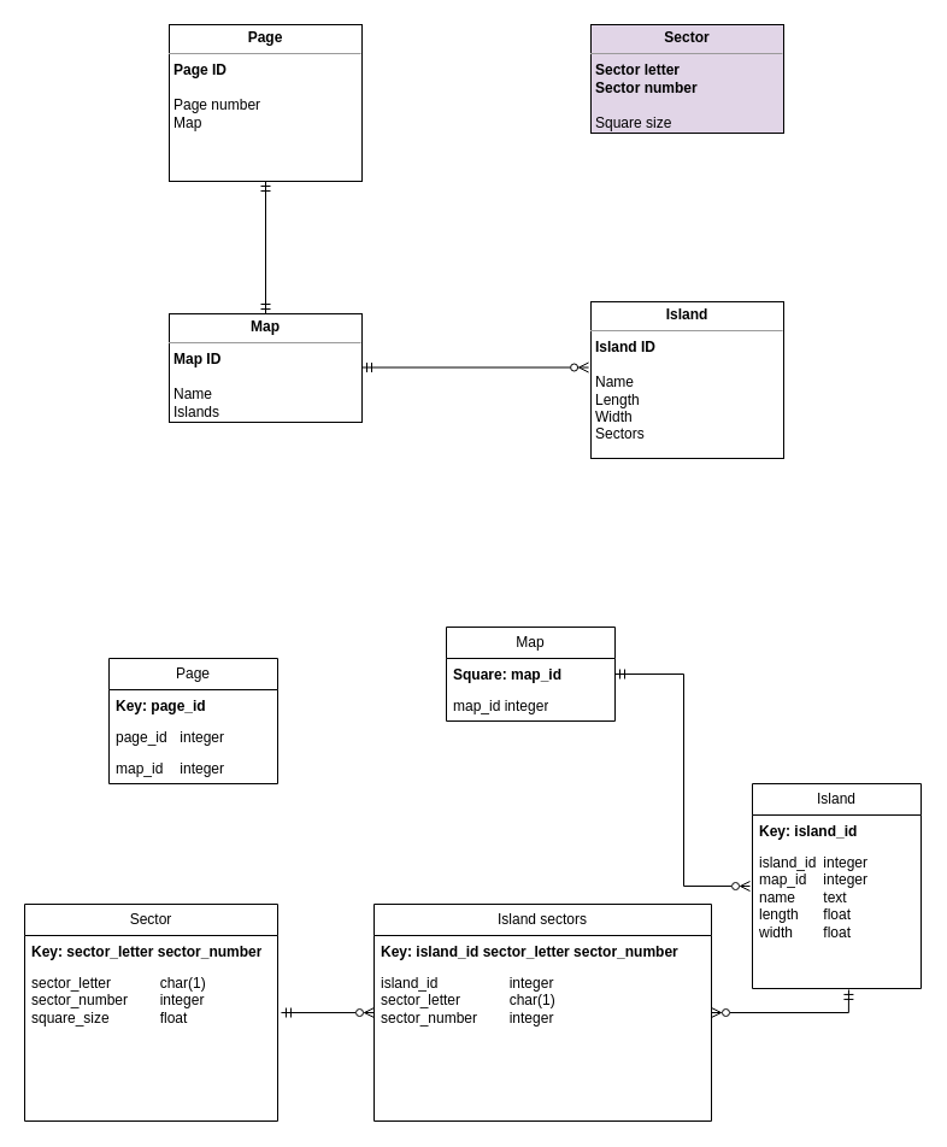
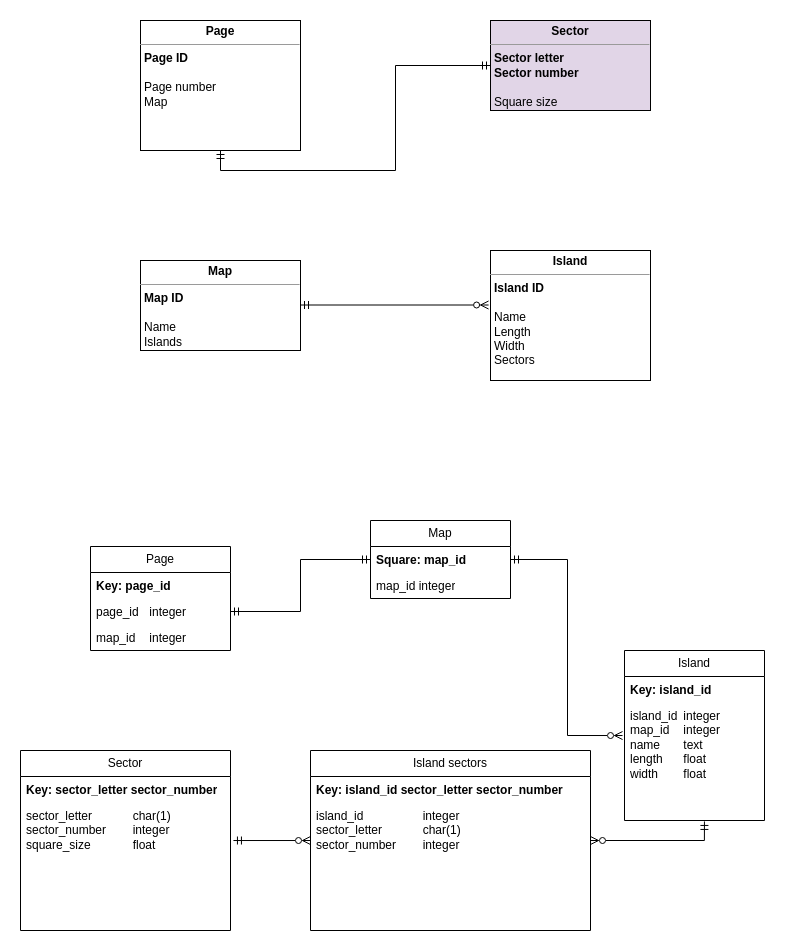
- <mxCell id="2" style="edgeStyle=orthogonalEdgeStyle;rounded=0;orthogonalLoop=1;jettySize=auto;html=1;exitX=0.5;exitY=1;exitDx=0;exitDy=0;entryX=0.5;entryY=0;entryDx=0;entryDy=0;endArrow=ERmandOne;endFill=0;startArrow=ERmandOne;startFill=0;" parent="1" source="3" target="4" edge="1"><mxGeometry relative="1" as="geometry" /></mxCell>
+ <mxCell id="2" style="edgeStyle=orthogonalEdgeStyle;rounded=0;orthogonalLoop=1;jettySize=auto;html=1;exitX=0.5;exitY=1;exitDx=0;exitDy=0;endArrow=ERmandOne;endFill=0;startArrow=ERmandOne;startFill=0;" parent="1" source="3" target="6" edge="1"><mxGeometry relative="1" as="geometry" /></mxCell>
+ <mxCell id="15" style="edgeStyle=orthogonalEdgeStyle;rounded=0;orthogonalLoop=1;jettySize=auto;html=1;exitX=1;exitY=0.5;exitDx=0;exitDy=0;startArrow=ERmandOne;startFill=0;endArrow=ERmandOne;endFill=0;entryX=0;entryY=0.5;entryDx=0;entryDy=0;" parent="1" source="10" target="13" edge="1"><mxGeometry relative="1" as="geometry"><mxPoint x="340" y="585" as="targetPoint" /></mxGeometry></mxCell>
